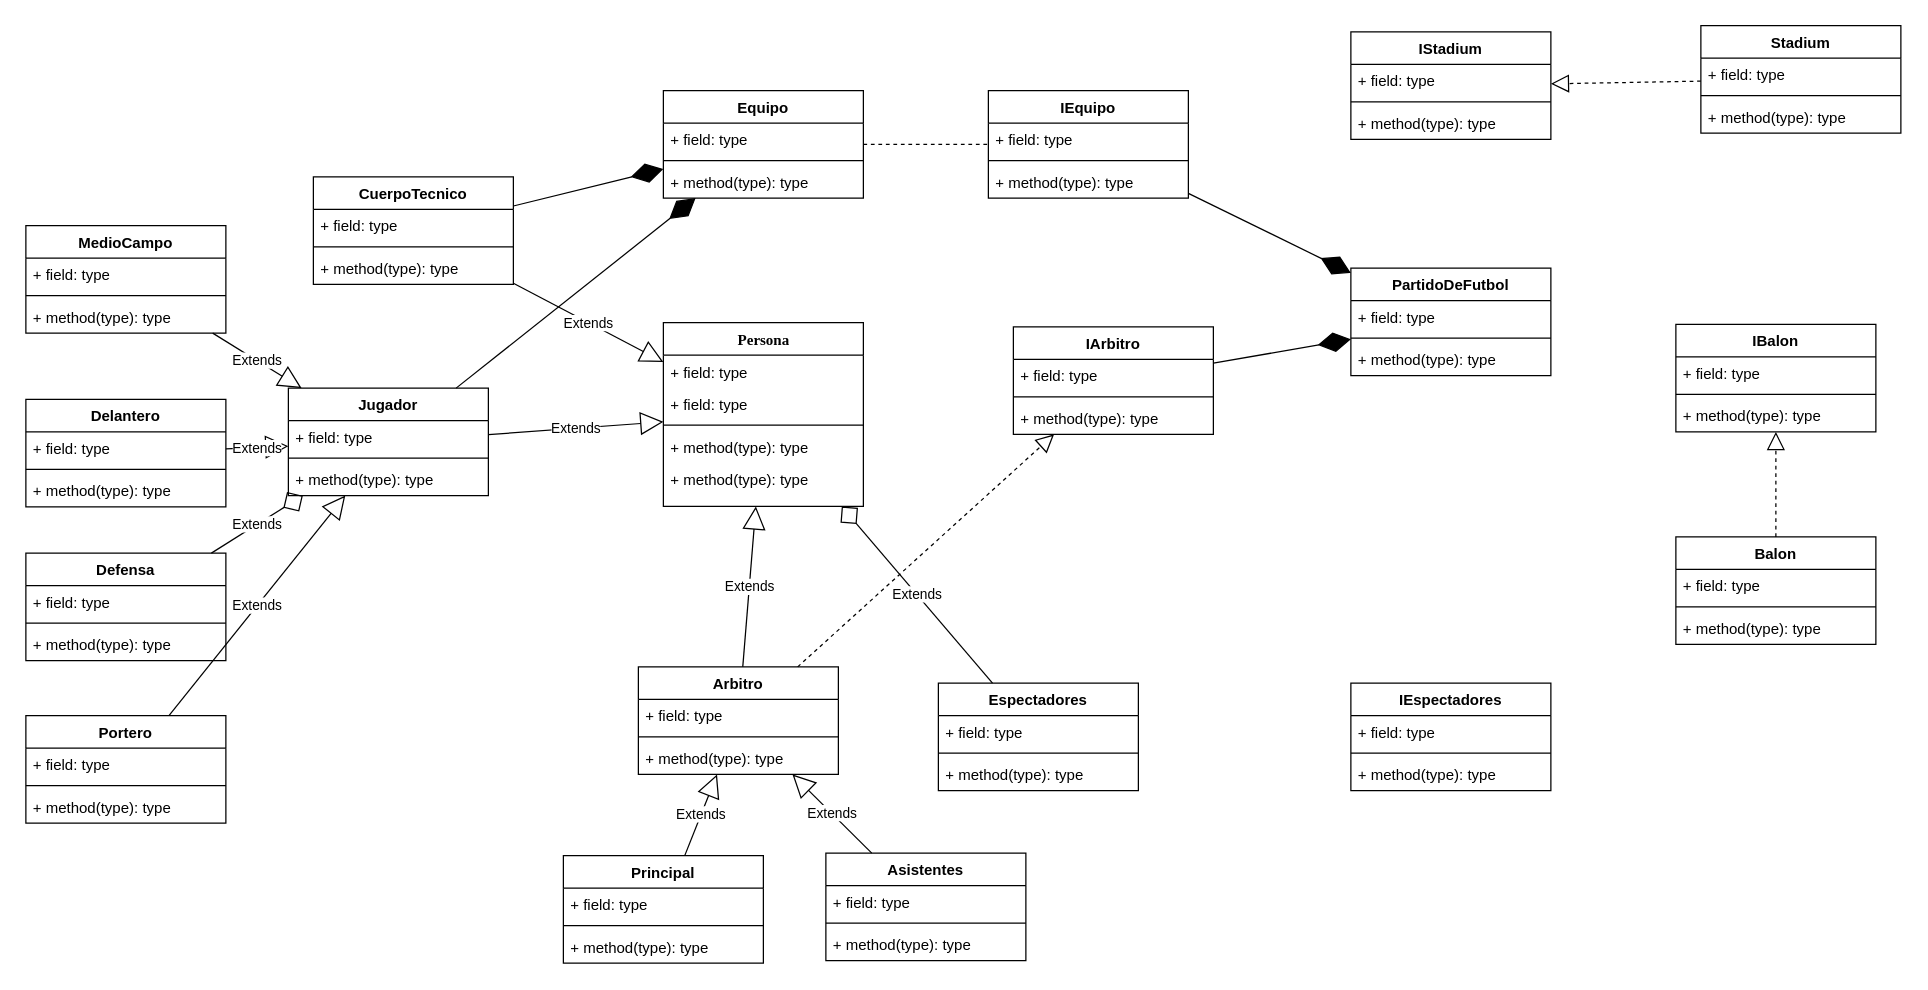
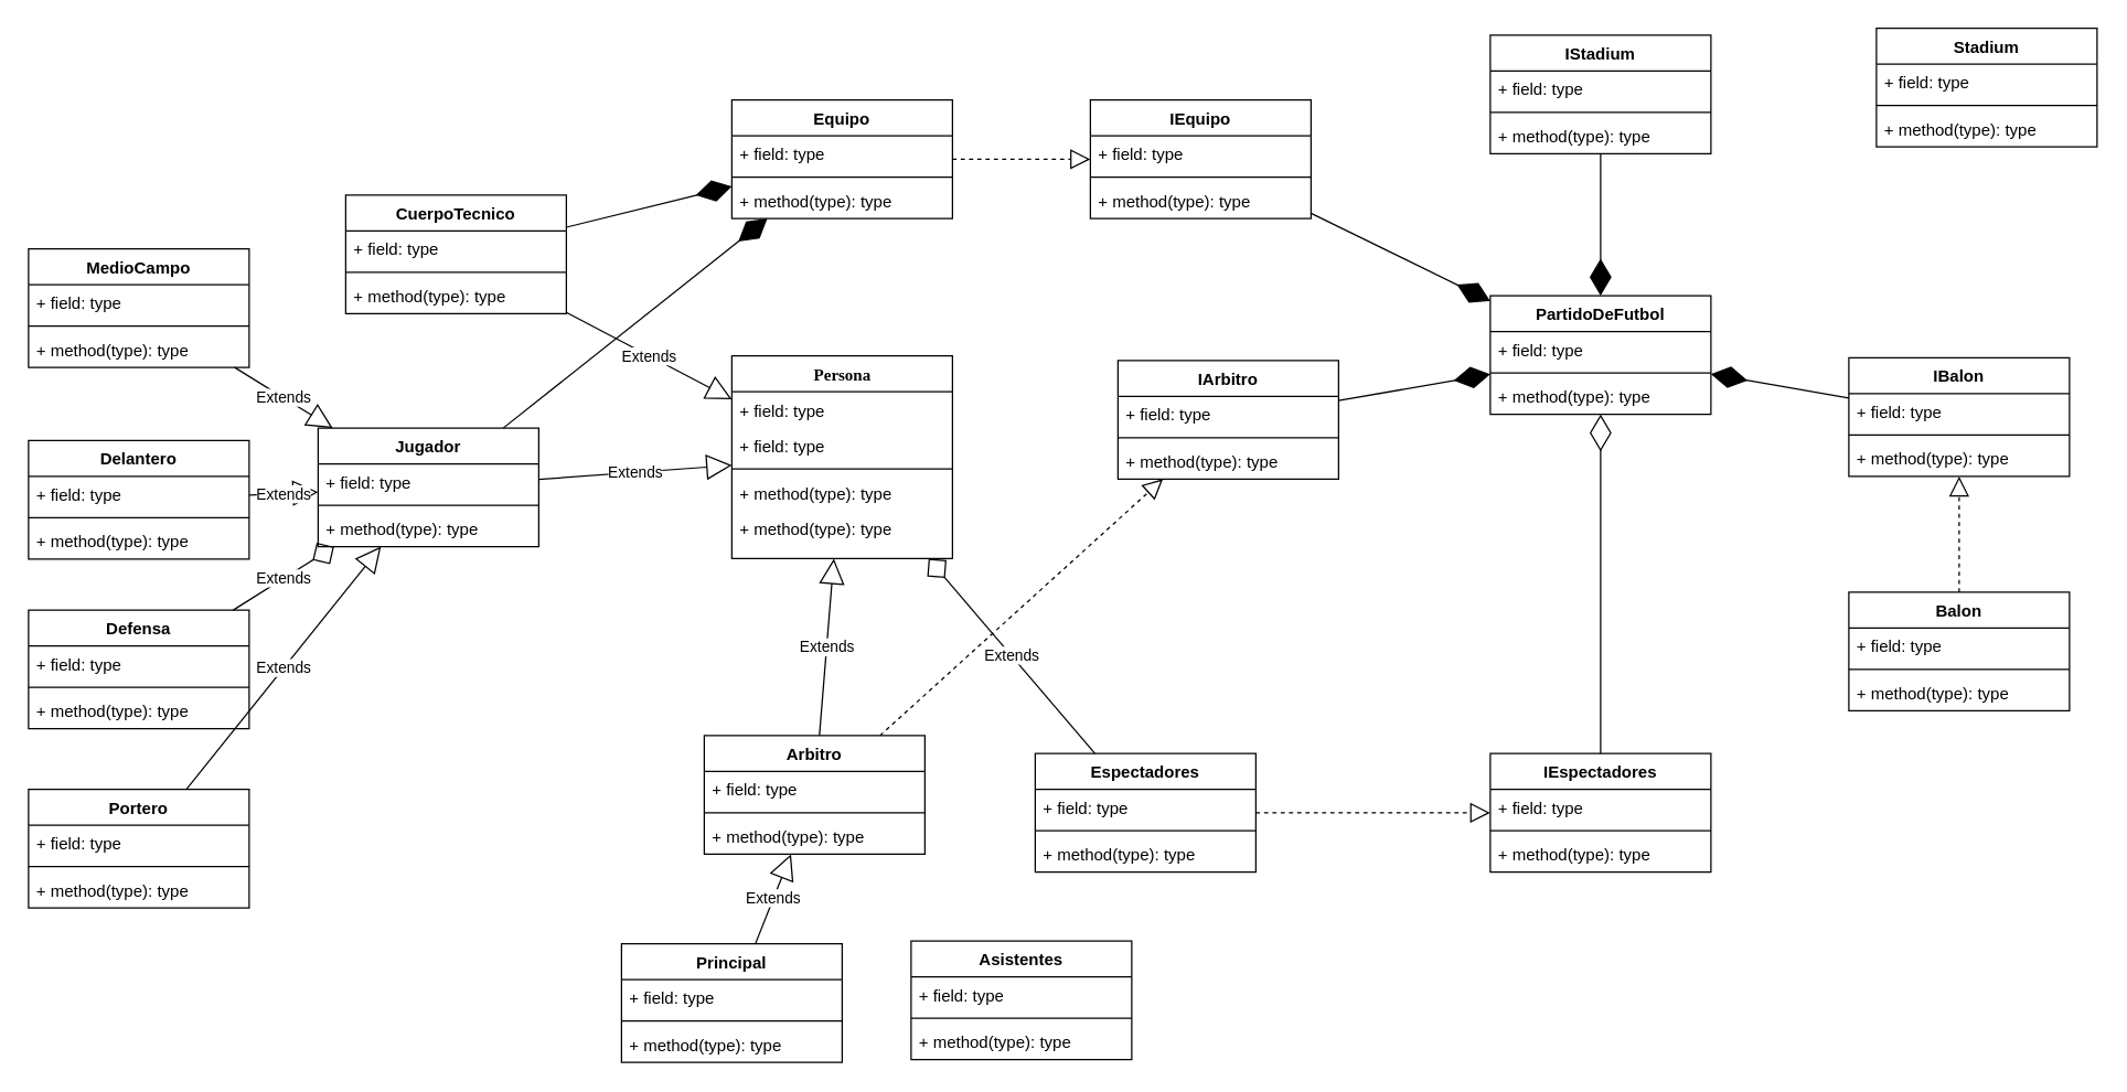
- <mxCell id="105" value="" style="endArrow=block;dashed=1;endFill=0;endSize=12;html=1;" edge="1" parent="1" source="101" target="32"><mxGeometry width="160" relative="1" as="geometry"><mxPoint x="1330" y="58" as="sourcePoint" /><mxPoint x="1490" y="58" as="targetPoint" /></mxGeometry></mxCell>
- <mxCell id="85" value="" style="endArrow=none;dashed=1;endFill=0;endSize=12;html=1;" edge="1" parent="1" source="24" target="81"><mxGeometry width="160" relative="1" as="geometry"><mxPoint x="680" y="198" as="sourcePoint" /><mxPoint x="840" y="198" as="targetPoint" /></mxGeometry></mxCell>
+ <mxCell id="85" value="" style="endArrow=block;dashed=1;endFill=0;endSize=12;html=1;" edge="1" parent="1" source="24" target="81"><mxGeometry width="160" relative="1" as="geometry"><mxPoint x="680" y="198" as="sourcePoint" /><mxPoint x="840" y="198" as="targetPoint" /></mxGeometry></mxCell>
+ <mxCell id="45" value="" style="endArrow=diamondThin;endFill=1;endSize=24;html=1;" edge="1" parent="1" source="32" target="28"><mxGeometry width="160" relative="1" as="geometry"><mxPoint x="1170" y="131" as="sourcePoint" /><mxPoint x="1330" y="131" as="targetPoint" /></mxGeometry></mxCell>
+ <mxCell id="44" value="" style="endArrow=diamondThin;endFill=1;endSize=24;html=1;" edge="1" parent="1" source="96" target="28"><mxGeometry width="160" relative="1" as="geometry"><mxPoint x="1200" y="421" as="sourcePoint" /><mxPoint x="1360" y="421" as="targetPoint" /></mxGeometry></mxCell>
+ <mxCell id="70" value="" style="endArrow=diamondThin;endFill=0;endSize=24;html=1;" edge="1" parent="1" source="91" target="28"><mxGeometry width="160" relative="1" as="geometry"><mxPoint x="1110" y="478" as="sourcePoint" /><mxPoint x="1040" y="438" as="targetPoint" /></mxGeometry></mxCell>
+ <mxCell id="95" value="" style="endArrow=block;dashed=1;endFill=0;endSize=12;html=1;" edge="1" parent="1" source="20" target="91"><mxGeometry width="160" relative="1" as="geometry"><mxPoint x="890" y="478" as="sourcePoint" /><mxPoint x="1050" y="478" as="targetPoint" /></mxGeometry></mxCell>
- <mxCell id="80" value="Extends" style="endArrow=block;endSize=16;endFill=0;html=1;" edge="1" parent="1" source="75" target="16"><mxGeometry width="160" relative="1" as="geometry"><mxPoint x="650" y="818" as="sourcePoint" /><mxPoint x="810" y="818" as="targetPoint" /></mxGeometry></mxCell>
